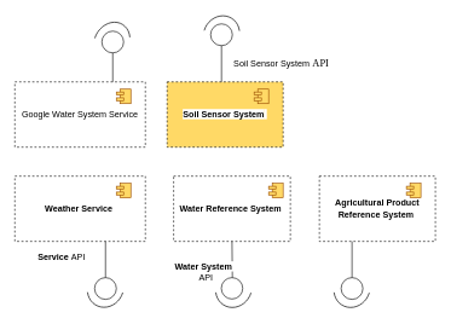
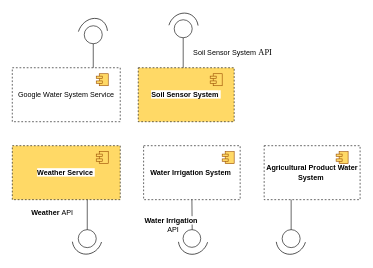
- <mxCell id="6" value="&lt;p class=&quot;MsoListParagraph&quot; style=&quot;margin-left: 21.0pt ; text-indent: -21.0pt&quot;&gt;&lt;span lang=&quot;IT-IT&quot; class=&quot;TextRun SCXW35992658 BCX0&quot; style=&quot;margin: 0px ; padding: 0px ; text-align: left ; text-indent: 0px ; background-color: rgb(255 , 255 , 255) ; line-height: 16.188px ; font-family: &amp;#34;dengxian&amp;#34; , &amp;#34;dengxian_embeddedfont&amp;#34; , &amp;#34;dengxian_msfontservice&amp;#34; , sans-serif ; font-weight: bold&quot;&gt;&lt;span class=&quot;NormalTextRun SCXW35992658 BCX0&quot; style=&quot;margin: 0px ; padding: 0px&quot;&gt;Weather Service&lt;/span&gt;&lt;/span&gt;&lt;span class=&quot;EOP SCXW35992658 BCX0&quot; style=&quot;margin: 0px ; padding: 0px ; text-align: left ; text-indent: 0px ; background-color: rgb(255 , 255 , 255) ; line-height: 16.188px ; font-family: &amp;#34;dengxian&amp;#34; , &amp;#34;dengxian_embeddedfont&amp;#34; , &amp;#34;dengxian_msfontservice&amp;#34; , sans-serif&quot;&gt;&amp;nbsp;&lt;/span&gt;&lt;br&gt;&lt;/p&gt;" style="rounded=0;whiteSpace=wrap;html=1;align=center;dashed=1;" vertex="1" parent="1"><mxGeometry x="20" y="242" width="180" height="90" as="geometry" /></mxCell>
+ <mxCell id="6" value="&lt;p class=&quot;MsoListParagraph&quot; style=&quot;margin-left: 21.0pt ; text-indent: -21.0pt&quot;&gt;&lt;span lang=&quot;IT-IT&quot; class=&quot;TextRun SCXW35992658 BCX0&quot; style=&quot;margin: 0px ; padding: 0px ; text-align: left ; text-indent: 0px ; background-color: rgb(255 , 255 , 255) ; line-height: 16.188px ; font-family: &amp;#34;dengxian&amp;#34; , &amp;#34;dengxian_embeddedfont&amp;#34; , &amp;#34;dengxian_msfontservice&amp;#34; , sans-serif ; font-weight: bold&quot;&gt;&lt;span class=&quot;NormalTextRun SCXW35992658 BCX0&quot; style=&quot;margin: 0px ; padding: 0px&quot;&gt;Weather Service&lt;/span&gt;&lt;/span&gt;&lt;span class=&quot;EOP SCXW35992658 BCX0&quot; style=&quot;margin: 0px ; padding: 0px ; text-align: left ; text-indent: 0px ; background-color: rgb(255 , 255 , 255) ; line-height: 16.188px ; font-family: &amp;#34;dengxian&amp;#34; , &amp;#34;dengxian_embeddedfont&amp;#34; , &amp;#34;dengxian_msfontservice&amp;#34; , sans-serif&quot;&gt;&amp;nbsp;&lt;/span&gt;&lt;br&gt;&lt;/p&gt;" style="rounded=0;whiteSpace=wrap;html=1;align=center;dashed=1;fillColor=#ffd966;" vertex="1" parent="1"><mxGeometry x="20" y="242" width="180" height="90" as="geometry" /></mxCell>
- <mxCell id="3" value="&lt;p class=&quot;MsoListParagraph&quot; style=&quot;margin-left: 21.0pt ; text-indent: -21.0pt&quot;&gt;&lt;b&gt;&lt;span lang=&quot;IT-IT&quot; class=&quot;TextRun SCXW41976764 BCX0&quot; style=&quot;margin: 0px ; padding: 0px ; text-align: left ; text-indent: 0px ; background-color: rgb(255 , 255 , 255) ; line-height: 16.188px ; font-family: &amp;#34;dengxian&amp;#34; , &amp;#34;dengxian_embeddedfont&amp;#34; , &amp;#34;dengxian_msfontservice&amp;#34; , sans-serif&quot;&gt;&lt;span class=&quot;NormalTextRun SCXW41976764 BCX0&quot; style=&quot;margin: 0px ; padding: 0px&quot;&gt;Water Reference System&lt;/span&gt;&lt;/span&gt;&lt;span class=&quot;EOP SCXW41976764 BCX0&quot; style=&quot;margin: 0px ; padding: 0px ; text-align: left ; text-indent: 0px ; background-color: rgb(255 , 255 , 255) ; line-height: 16.188px ; font-family: &amp;#34;dengxian&amp;#34; , &amp;#34;dengxian_embeddedfont&amp;#34; , &amp;#34;dengxian_msfontservice&amp;#34; , sans-serif&quot;&gt;&amp;nbsp;&lt;/span&gt;&lt;/b&gt;&lt;br&gt;&lt;/p&gt;" style="rounded=0;whiteSpace=wrap;html=1;fillColor=none;dashed=1;" vertex="1" parent="1"><mxGeometry x="239" y="242" width="161" height="90" as="geometry" /></mxCell>
+ <mxCell id="3" value="&lt;p class=&quot;MsoListParagraph&quot; style=&quot;margin-left: 21.0pt ; text-indent: -21.0pt&quot;&gt;&lt;b&gt;&lt;span lang=&quot;IT-IT&quot; class=&quot;TextRun SCXW41976764 BCX0&quot; style=&quot;margin: 0px ; padding: 0px ; text-align: left ; text-indent: 0px ; background-color: rgb(255 , 255 , 255) ; line-height: 16.188px ; font-family: &amp;#34;dengxian&amp;#34; , &amp;#34;dengxian_embeddedfont&amp;#34; , &amp;#34;dengxian_msfontservice&amp;#34; , sans-serif&quot;&gt;&lt;span class=&quot;NormalTextRun SCXW41976764 BCX0&quot; style=&quot;margin: 0px ; padding: 0px&quot;&gt;Water Irrigation System&lt;/span&gt;&lt;/span&gt;&lt;span class=&quot;EOP SCXW41976764 BCX0&quot; style=&quot;margin: 0px ; padding: 0px ; text-align: left ; text-indent: 0px ; background-color: rgb(255 , 255 , 255) ; line-height: 16.188px ; font-family: &amp;#34;dengxian&amp;#34; , &amp;#34;dengxian_embeddedfont&amp;#34; , &amp;#34;dengxian_msfontservice&amp;#34; , sans-serif&quot;&gt;&amp;nbsp;&lt;/span&gt;&lt;/b&gt;&lt;br&gt;&lt;/p&gt;" style="rounded=0;whiteSpace=wrap;html=1;fillColor=none;dashed=1;" vertex="1" parent="1"><mxGeometry x="239" y="242" width="161" height="90" as="geometry" /></mxCell>
- <mxCell id="2" value="&lt;font style=&quot;font-size: 12px&quot;&gt;&lt;span lang=&quot;IT-IT&quot; class=&quot;TextRun SCXW8657360 BCX0&quot; style=&quot;margin: 0px ; padding: 0px ; text-align: left ; background-color: rgb(255 , 255 , 255) ; line-height: 16.188px ; font-family: &amp;#34;dengxian&amp;#34; , &amp;#34;dengxian_embeddedfont&amp;#34; , &amp;#34;dengxian_msfontservice&amp;#34; , sans-serif ; font-weight: bold&quot;&gt;&lt;span class=&quot;NormalTextRun SpellingErrorV2 SCXW8657360 BCX0 DefaultHighlightTransition&quot; style=&quot;margin: 0px ; padding: 0px ; transition: all 0.1s linear 0s ; background-repeat: repeat-x ; background-position: left bottom ; border-bottom: 1px solid transparent&quot;&gt;Agricultural&lt;/span&gt;&lt;span class=&quot;NormalTextRun SCXW8657360 BCX0&quot; style=&quot;margin: 0px ; padding: 0px&quot;&gt;&amp;nbsp;Product Reference System&lt;/span&gt;&lt;/span&gt;&lt;span class=&quot;EOP SCXW8657360 BCX0&quot; style=&quot;margin: 0px ; padding: 0px ; text-align: left ; background-color: rgb(255 , 255 , 255) ; line-height: 16.188px ; font-family: &amp;#34;dengxian&amp;#34; , &amp;#34;dengxian_embeddedfont&amp;#34; , &amp;#34;dengxian_msfontservice&amp;#34; , sans-serif&quot;&gt;&amp;nbsp;&lt;/span&gt;&lt;/font&gt;" style="rounded=0;whiteSpace=wrap;html=1;dashed=1;" vertex="1" parent="1"><mxGeometry x="440" y="242" width="160" height="90" as="geometry" /></mxCell>
+ <mxCell id="2" value="&lt;font style=&quot;font-size: 12px&quot;&gt;&lt;span lang=&quot;IT-IT&quot; class=&quot;TextRun SCXW8657360 BCX0&quot; style=&quot;margin: 0px ; padding: 0px ; text-align: left ; background-color: rgb(255 , 255 , 255) ; line-height: 16.188px ; font-family: &amp;#34;dengxian&amp;#34; , &amp;#34;dengxian_embeddedfont&amp;#34; , &amp;#34;dengxian_msfontservice&amp;#34; , sans-serif ; font-weight: bold&quot;&gt;&lt;span class=&quot;NormalTextRun SpellingErrorV2 SCXW8657360 BCX0 DefaultHighlightTransition&quot; style=&quot;margin: 0px ; padding: 0px ; transition: all 0.1s linear 0s ; background-repeat: repeat-x ; background-position: left bottom ; border-bottom: 1px solid transparent&quot;&gt;Agricultural&lt;/span&gt;&lt;span class=&quot;NormalTextRun SCXW8657360 BCX0&quot; style=&quot;margin: 0px ; padding: 0px&quot;&gt;&amp;nbsp;Product Water System&lt;/span&gt;&lt;/span&gt;&lt;span class=&quot;EOP SCXW8657360 BCX0&quot; style=&quot;margin: 0px ; padding: 0px ; text-align: left ; background-color: rgb(255 , 255 , 255) ; line-height: 16.188px ; font-family: &amp;#34;dengxian&amp;#34; , &amp;#34;dengxian_embeddedfont&amp;#34; , &amp;#34;dengxian_msfontservice&amp;#34; , sans-serif&quot;&gt;&amp;nbsp;&lt;/span&gt;&lt;/font&gt;" style="rounded=0;whiteSpace=wrap;html=1;dashed=1;" vertex="1" parent="1"><mxGeometry x="440" y="242" width="160" height="90" as="geometry" /></mxCell>
- <mxCell id="43" value="&lt;span style=&quot;font-family: &amp;#34;dengxian&amp;#34; , &amp;#34;dengxian_embeddedfont&amp;#34; , &amp;#34;dengxian_msfontservice&amp;#34; , sans-serif ; font-weight: 700 ; background-color: rgb(255 , 255 , 255)&quot;&gt;Service&amp;nbsp;&lt;/span&gt;&lt;span style=&quot;text-align: center ; text-indent: -28px&quot;&gt;API&lt;/span&gt;" style="text;whiteSpace=wrap;html=1;fontSize=12;" vertex="1" parent="1"><mxGeometry x="50" y="340.32" width="100" height="30" as="geometry" /></mxCell>
+ <mxCell id="43" value="&lt;span style=&quot;font-family: &amp;#34;dengxian&amp;#34; , &amp;#34;dengxian_embeddedfont&amp;#34; , &amp;#34;dengxian_msfontservice&amp;#34; , sans-serif ; font-weight: 700 ; background-color: rgb(255 , 255 , 255)&quot;&gt;Weather&amp;nbsp;&lt;/span&gt;&lt;span style=&quot;text-align: center ; text-indent: -28px&quot;&gt;API&lt;/span&gt;" style="text;whiteSpace=wrap;html=1;fontSize=12;" vertex="1" parent="1"><mxGeometry x="50" y="340.32" width="100" height="30" as="geometry" /></mxCell>
- <mxCell id="44" value="&lt;b style=&quot;text-align: center ; text-indent: -28px&quot;&gt;&lt;span lang=&quot;IT-IT&quot; class=&quot;TextRun SCXW41976764 BCX0&quot; style=&quot;margin: 0px ; padding: 0px ; text-align: left ; text-indent: 0px ; background-color: rgb(255 , 255 , 255) ; line-height: 16.188px ; font-family: &amp;#34;dengxian&amp;#34; , &amp;#34;dengxian_embeddedfont&amp;#34; , &amp;#34;dengxian_msfontservice&amp;#34; , sans-serif&quot;&gt;&lt;span class=&quot;NormalTextRun SCXW41976764 BCX0&quot; style=&quot;margin: 0px ; padding: 0px&quot;&gt;Water System&amp;nbsp;&lt;/span&gt;&lt;/span&gt;&lt;/b&gt;&lt;div style=&quot;text-align: center&quot;&gt;&lt;span style=&quot;text-indent: -28px&quot;&gt;&amp;nbsp;API&lt;/span&gt;&lt;/div&gt;" style="text;whiteSpace=wrap;html=1;fontSize=12;" vertex="1" parent="1"><mxGeometry x="239" y="352" width="101" height="30" as="geometry" /></mxCell>
+ <mxCell id="44" value="&lt;b style=&quot;text-align: center ; text-indent: -28px&quot;&gt;&lt;span lang=&quot;IT-IT&quot; class=&quot;TextRun SCXW41976764 BCX0&quot; style=&quot;margin: 0px ; padding: 0px ; text-align: left ; text-indent: 0px ; background-color: rgb(255 , 255 , 255) ; line-height: 16.188px ; font-family: &amp;#34;dengxian&amp;#34; , &amp;#34;dengxian_embeddedfont&amp;#34; , &amp;#34;dengxian_msfontservice&amp;#34; , sans-serif&quot;&gt;&lt;span class=&quot;NormalTextRun SCXW41976764 BCX0&quot; style=&quot;margin: 0px ; padding: 0px&quot;&gt;Water Irrigation&amp;nbsp;&lt;/span&gt;&lt;/span&gt;&lt;/b&gt;&lt;div style=&quot;text-align: center&quot;&gt;&lt;span style=&quot;text-indent: -28px&quot;&gt;&amp;nbsp;API&lt;/span&gt;&lt;/div&gt;" style="text;whiteSpace=wrap;html=1;fontSize=12;" vertex="1" parent="1"><mxGeometry x="239" y="352" width="101" height="30" as="geometry" /></mxCell>
